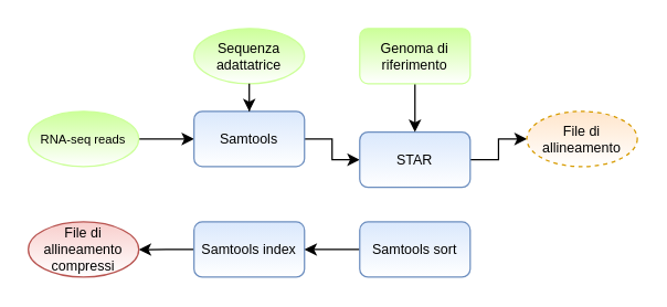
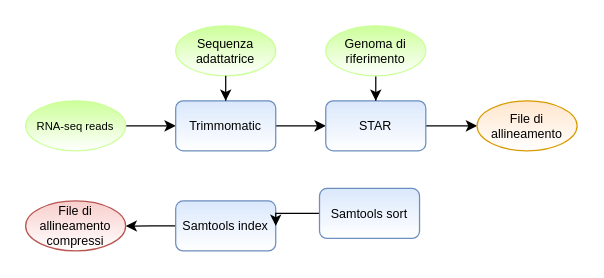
- <mxCell id="11" value="Genoma di riferimento" style="whiteSpace=wrap;html=1;fontSize=10;gradientColor=#ffffff;fillColor=#CCFF99;strokeColor=#CCFF99;rounded=1;" vertex="1" parent="1"><mxGeometry x="260" y="20" width="80" height="40" as="geometry" /></mxCell>
+ <mxCell id="11" value="Genoma di riferimento" style="ellipse;whiteSpace=wrap;html=1;rounded=1;fontSize=10;gradientColor=#ffffff;fillColor=#CCFF99;strokeColor=#CCFF99;" vertex="1" parent="1"><mxGeometry x="260" y="20" width="80" height="40" as="geometry" /></mxCell>
- <mxCell id="5" value="Samtools" style="rounded=1;whiteSpace=wrap;html=1;fontSize=10;fillColor=#dae8fc;strokeColor=#6c8ebf;gradientColor=#ffffff;" vertex="1" parent="1"><mxGeometry x="140" y="80" width="80" height="40" as="geometry" /></mxCell>
+ <mxCell id="5" value="Trimmomatic" style="rounded=1;whiteSpace=wrap;html=1;fontSize=10;fillColor=#dae8fc;strokeColor=#6c8ebf;gradientColor=#ffffff;" vertex="1" parent="1"><mxGeometry x="140" y="80" width="80" height="40" as="geometry" /></mxCell>
- <mxCell id="12" value="File di allineamento" style="ellipse;whiteSpace=wrap;html=1;rounded=1;fontSize=10;fillColor=#ffe6cc;strokeColor=#d79b00;gradientColor=#ffffff;dashed=1;" vertex="1" parent="1"><mxGeometry x="381" y="80" width="80" height="40" as="geometry" /></mxCell>
+ <mxCell id="12" value="File di allineamento" style="ellipse;whiteSpace=wrap;html=1;rounded=1;fontSize=10;fillColor=#ffe6cc;strokeColor=#d79b00;gradientColor=#ffffff;" vertex="1" parent="1"><mxGeometry x="381" y="80" width="80" height="40" as="geometry" /></mxCell>
- <mxCell id="9" value="STAR" style="rounded=1;whiteSpace=wrap;html=1;fontSize=10;fillColor=#dae8fc;strokeColor=#6c8ebf;gradientColor=#ffffff;" vertex="1" parent="1"><mxGeometry x="260" y="95" width="80" height="40" as="geometry" /></mxCell>
+ <mxCell id="9" value="STAR" style="rounded=1;whiteSpace=wrap;html=1;fontSize=10;fillColor=#dae8fc;strokeColor=#6c8ebf;gradientColor=#ffffff;" vertex="1" parent="1"><mxGeometry x="260" y="80" width="80" height="40" as="geometry" /></mxCell>
- <mxCell id="16" value="Samtools sort" style="rounded=1;whiteSpace=wrap;html=1;fontSize=10;fillColor=#dae8fc;strokeColor=#6c8ebf;gradientColor=#ffffff;" vertex="1" parent="1"><mxGeometry x="260" y="160" width="80" height="40" as="geometry" /></mxCell>
+ <mxCell id="16" value="Samtools sort" style="rounded=1;whiteSpace=wrap;html=1;fontSize=10;fillColor=#dae8fc;strokeColor=#6c8ebf;gradientColor=#ffffff;" vertex="1" parent="1"><mxGeometry x="255" y="150" width="80" height="40" as="geometry" /></mxCell>
